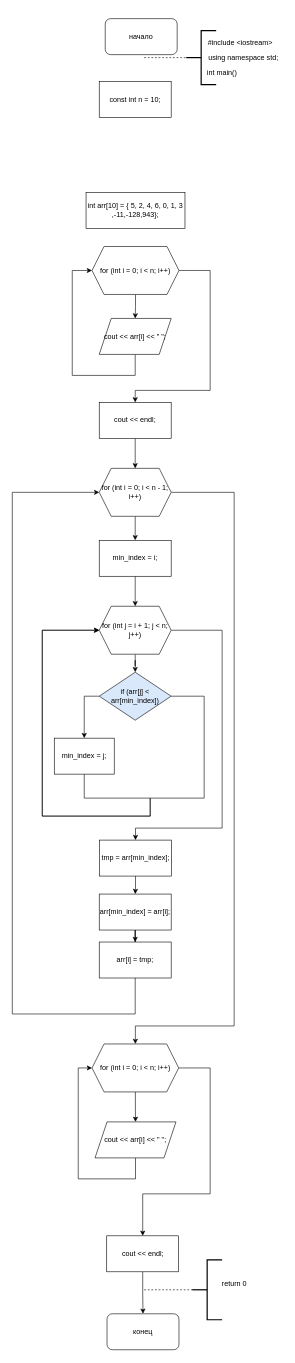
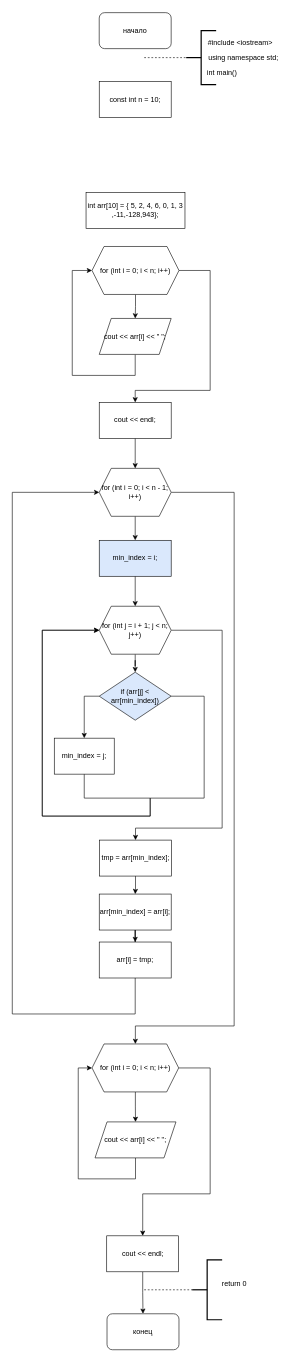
- <mxCell id="2" value="начало" style="rounded=1;whiteSpace=wrap;html=1;" vertex="1" parent="1"><mxGeometry x="175" y="30" width="120" height="60" as="geometry" /></mxCell>
+ <mxCell id="2" value="начало" style="rounded=1;whiteSpace=wrap;html=1;" vertex="1" parent="1"><mxGeometry x="165" y="20" width="120" height="60" as="geometry" /></mxCell>
- <mxCell id="20" value="min_index = i;" style="rounded=0;whiteSpace=wrap;html=1;" vertex="1" parent="1"><mxGeometry x="165" y="900" width="120" height="60" as="geometry" /></mxCell>
+ <mxCell id="20" value="min_index = i;" style="rounded=0;whiteSpace=wrap;html=1;fillColor=#dae8fc;" vertex="1" parent="1"><mxGeometry x="165" y="900" width="120" height="60" as="geometry" /></mxCell>
